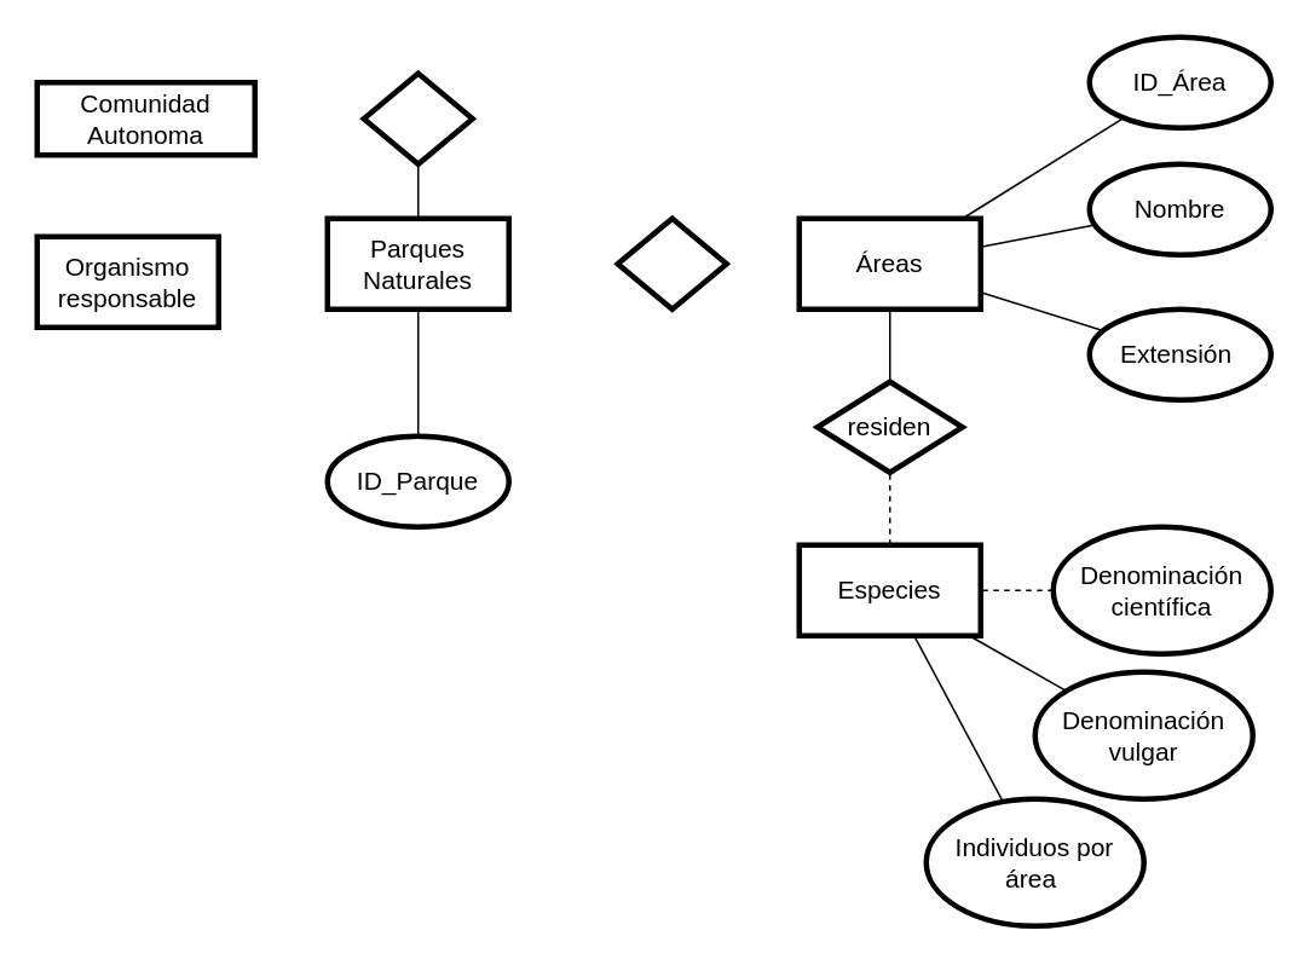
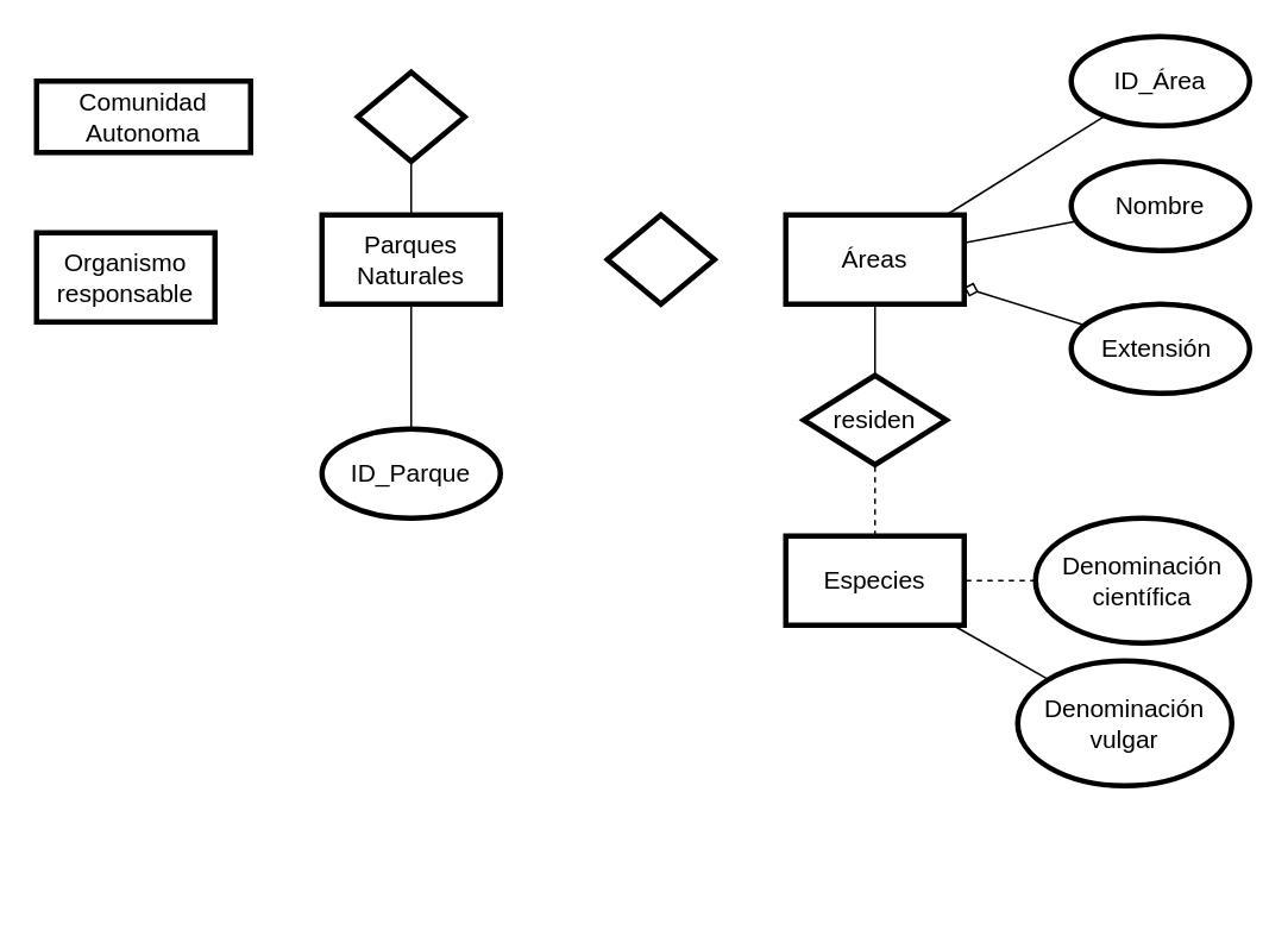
- <mxCell id="11" value="" style="edgeStyle=none;rounded=0;orthogonalLoop=1;jettySize=auto;html=1;fontSize=14;endArrow=none;endFill=0;" edge="1" parent="1" source="12" target="13"><mxGeometry relative="1" as="geometry" /></mxCell>
+ <mxCell id="11" value="" style="edgeStyle=none;rounded=0;orthogonalLoop=1;jettySize=auto;html=1;fontSize=14;endArrow=diamond;endFill=0;" edge="1" parent="1" source="12" target="13"><mxGeometry relative="1" as="geometry" /></mxCell>
- <mxCell id="24" value="" style="edgeStyle=none;rounded=0;orthogonalLoop=1;jettySize=auto;html=1;fontSize=14;endArrow=none;endFill=0;" edge="1" parent="1" source="25" target="17"><mxGeometry relative="1" as="geometry" /></mxCell>
- <mxCell id="25" value="Individuos por área&amp;nbsp;" style="ellipse;whiteSpace=wrap;html=1;fontSize=14;strokeWidth=3;" vertex="1" parent="1"><mxGeometry x="510" y="440" width="120" height="70" as="geometry" /></mxCell>
